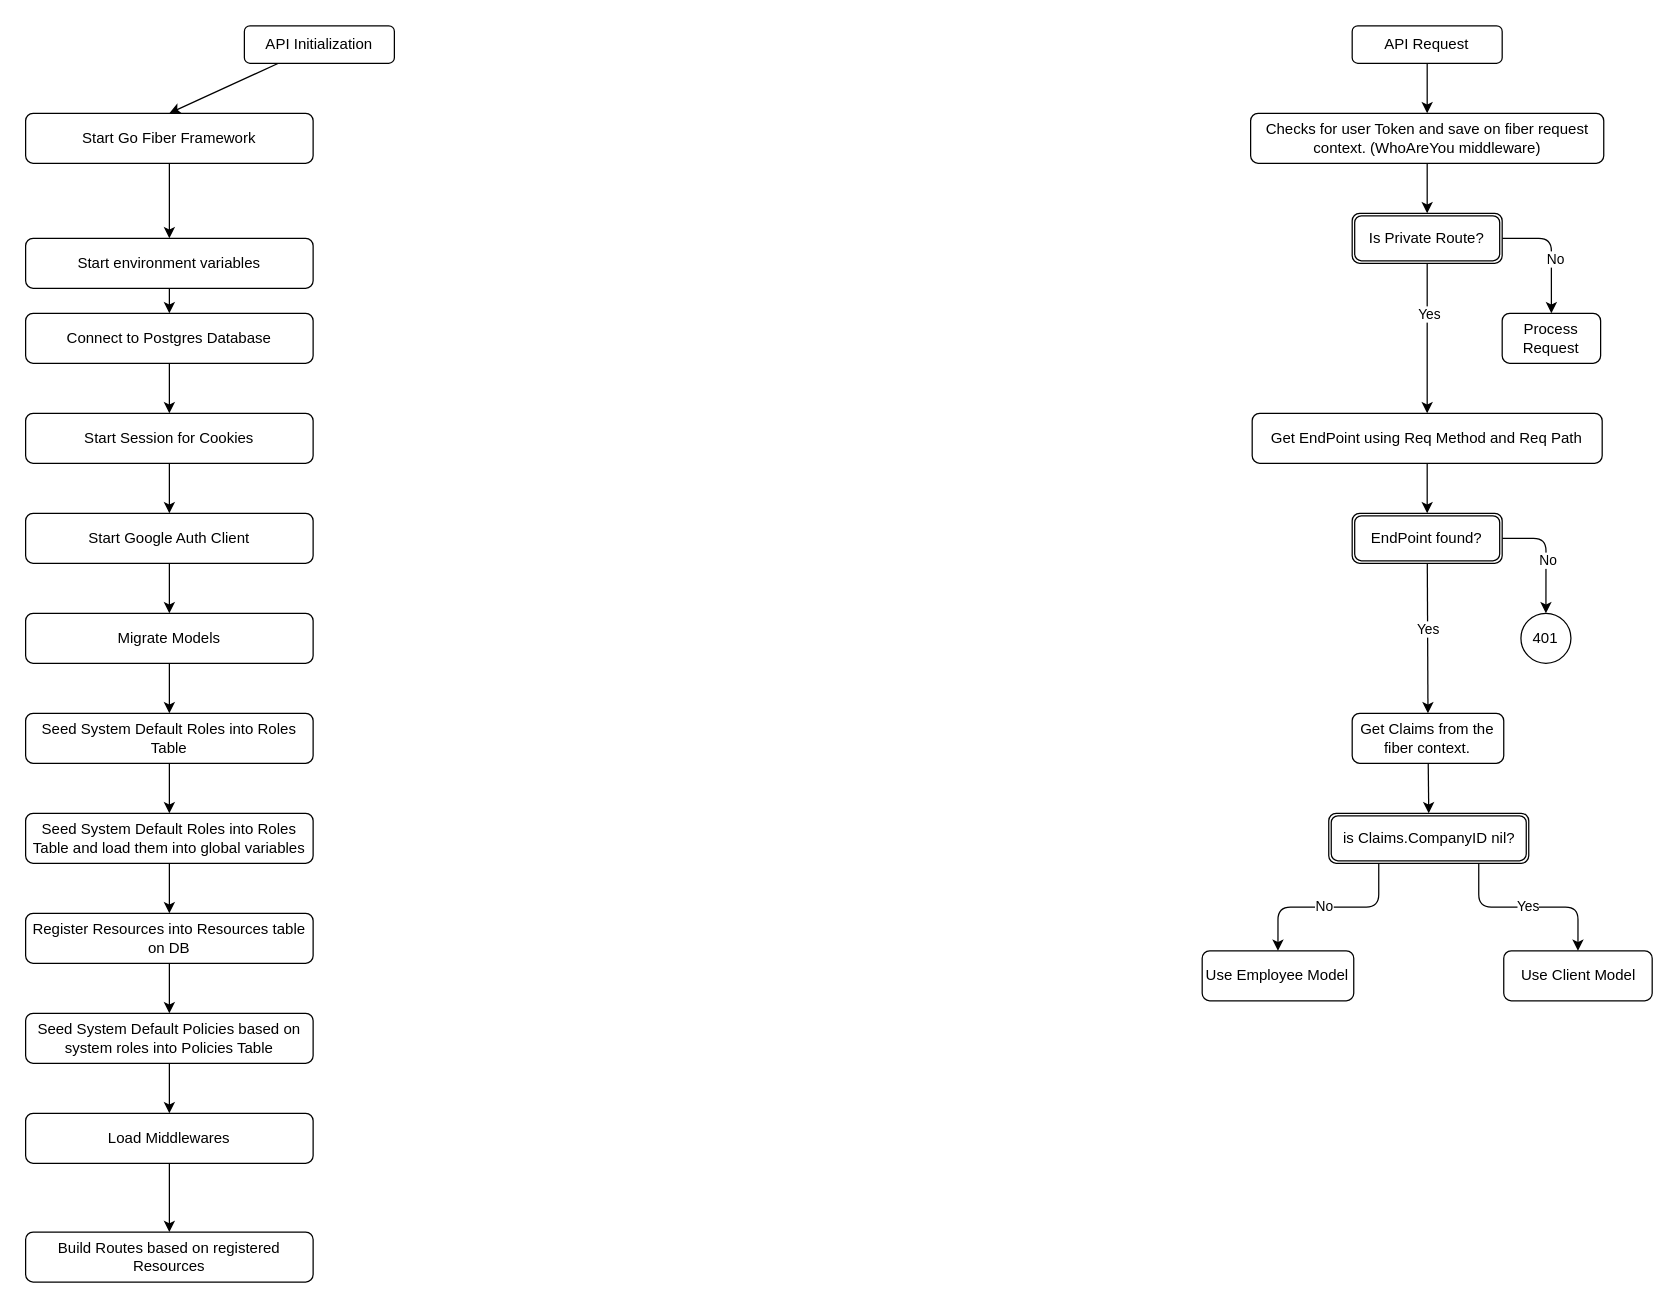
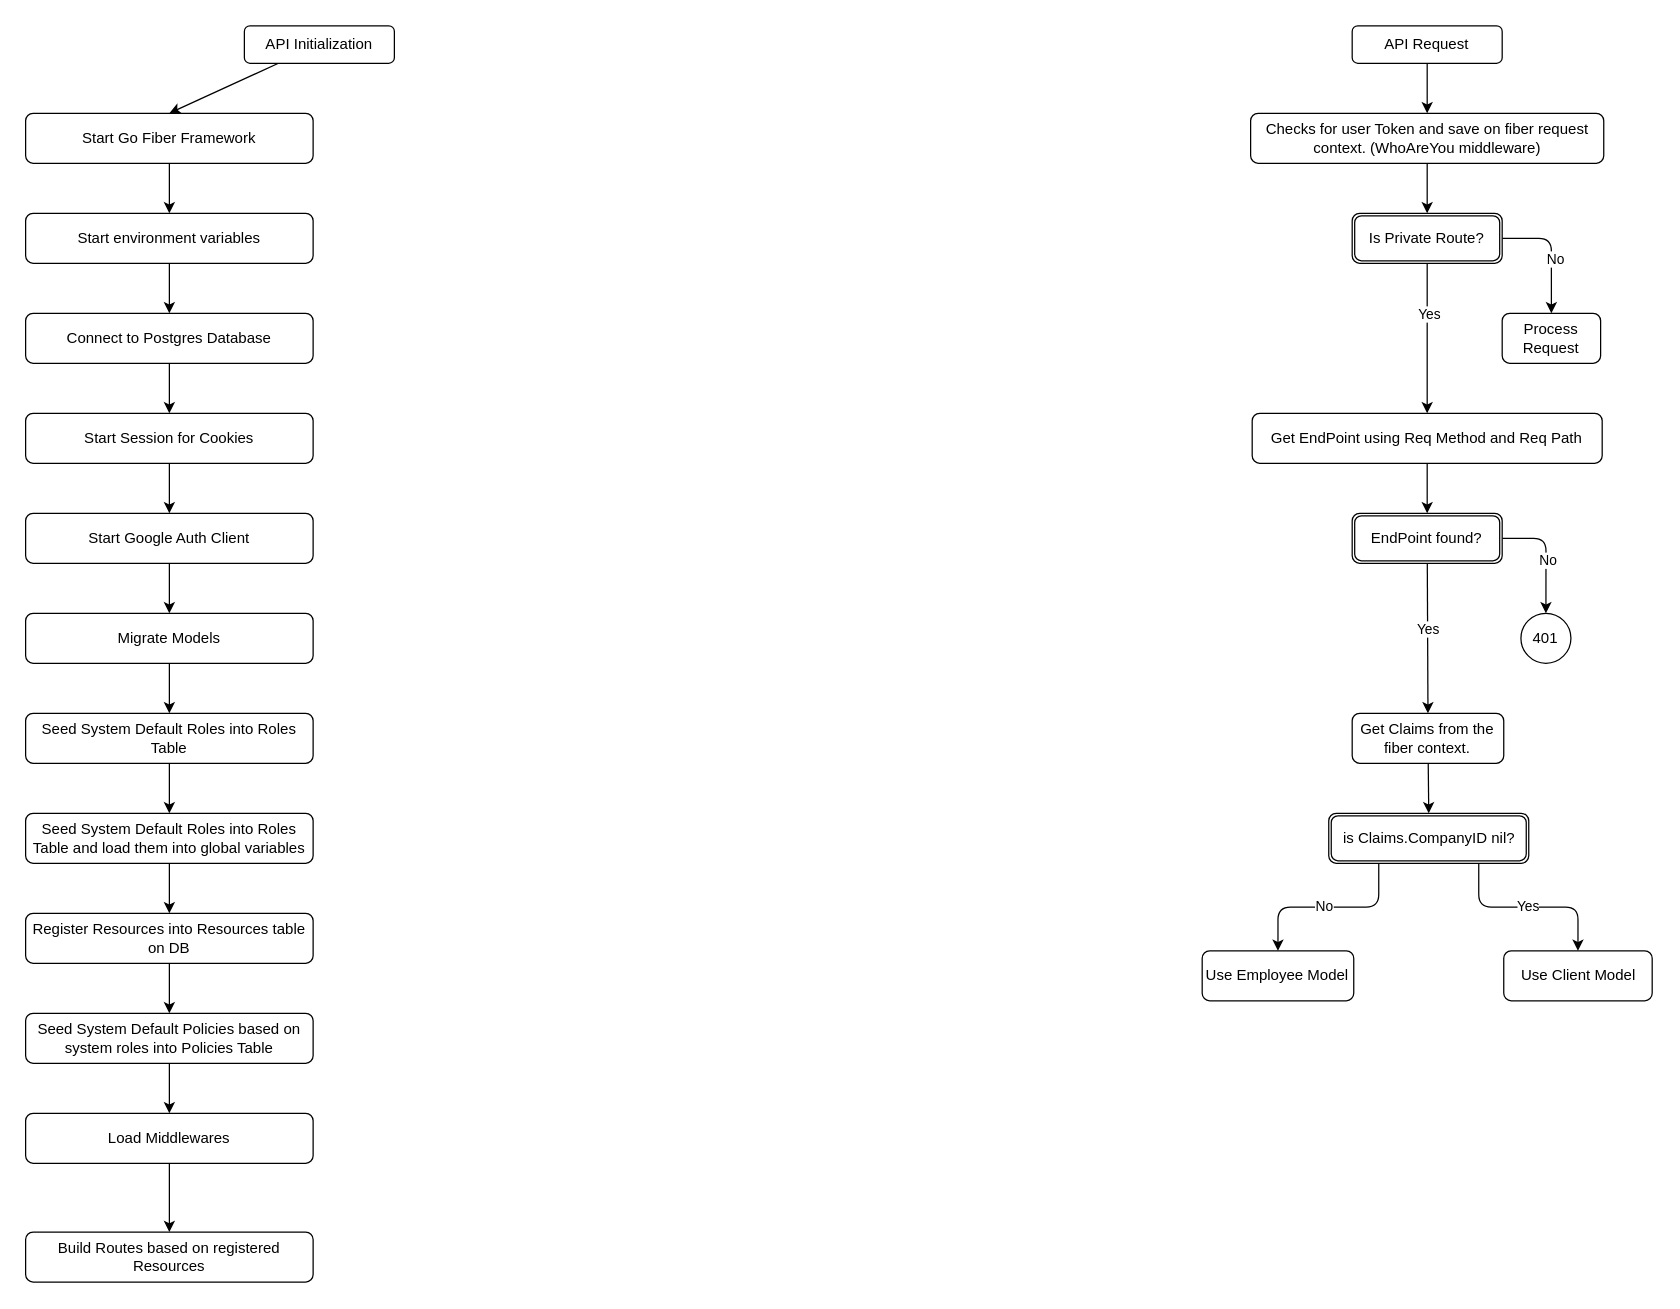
- <mxCell id="7" value="Start environment variables" style="rounded=1;whiteSpace=wrap;html=1;" vertex="1" parent="1"><mxGeometry x="20" y="190" width="230" height="40" as="geometry" /></mxCell>
+ <mxCell id="7" value="Start environment variables" style="rounded=1;whiteSpace=wrap;html=1;" vertex="1" parent="1"><mxGeometry x="20" y="170" width="230" height="40" as="geometry" /></mxCell>
